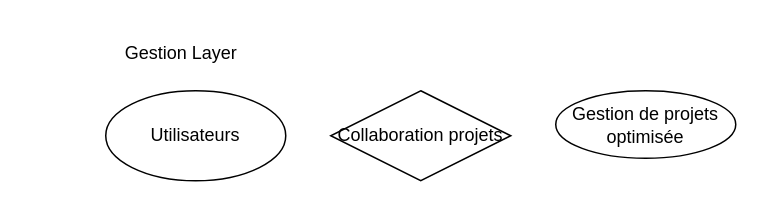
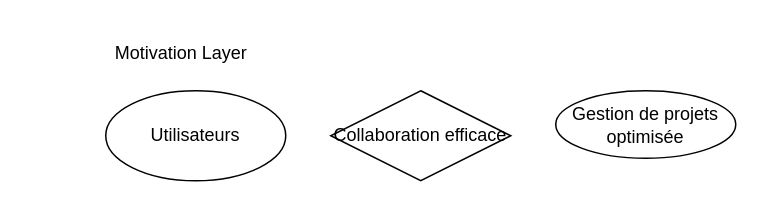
- <mxCell id="2" value="Gestion Layer" style="text;html=1;align=center;verticalAlign=middle;resizable=0;points=[];" vertex="1" parent="1"><mxGeometry x="20" y="20" width="200" height="30" as="geometry" /></mxCell>
+ <mxCell id="2" value="Motivation Layer" style="text;html=1;align=center;verticalAlign=middle;resizable=0;points=[];" vertex="1" parent="1"><mxGeometry x="20" y="20" width="200" height="30" as="geometry" /></mxCell>
- <mxCell id="4" value="Collaboration projets" style="shape=rhombus;whiteSpace=wrap;html=1;" vertex="1" parent="1"><mxGeometry x="220" y="60" width="120" height="60" as="geometry" /></mxCell>
+ <mxCell id="4" value="Collaboration efficace" style="shape=rhombus;whiteSpace=wrap;html=1;" vertex="1" parent="1"><mxGeometry x="220" y="60" width="120" height="60" as="geometry" /></mxCell>
